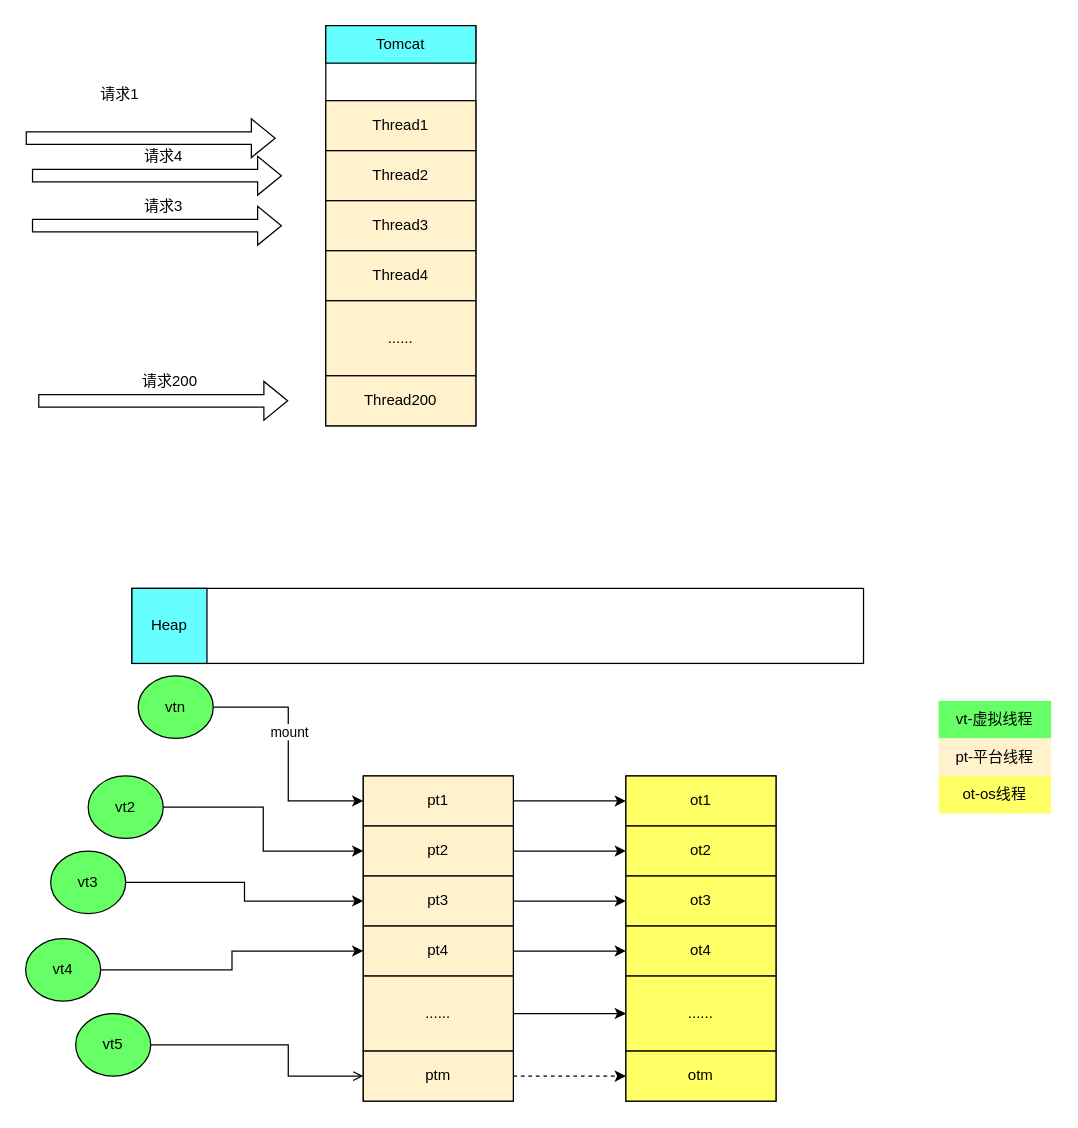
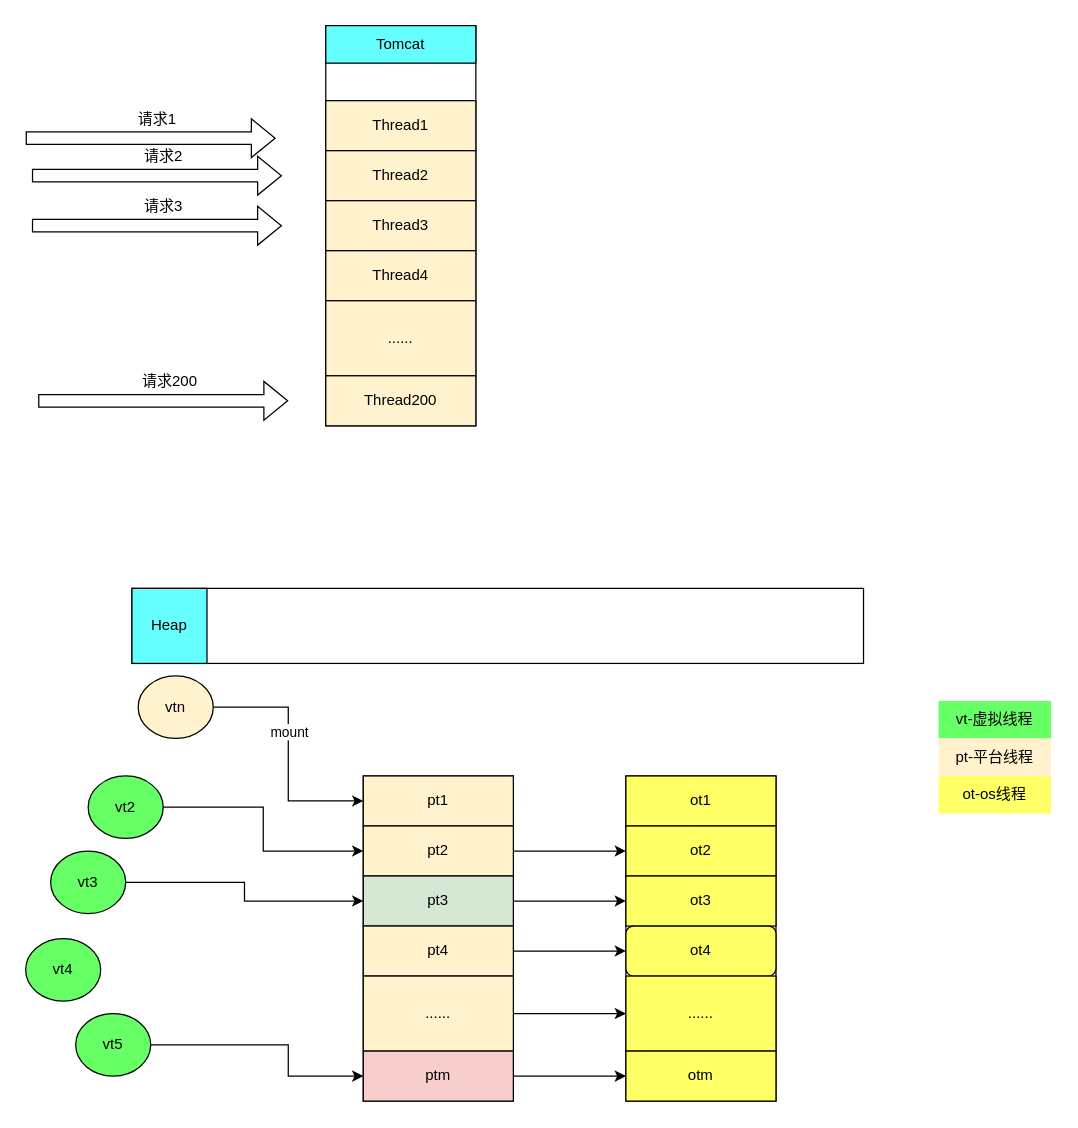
- <mxCell id="11" value="请求1" style="text;html=1;align=center;verticalAlign=middle;resizable=0;points=[];autosize=1;strokeColor=none;fillColor=none;" vertex="1" parent="1"><mxGeometry x="70" y="60" width="50" height="30" as="geometry" /></mxCell>
+ <mxCell id="11" value="请求1" style="text;html=1;align=center;verticalAlign=middle;resizable=0;points=[];autosize=1;strokeColor=none;fillColor=none;" vertex="1" parent="1"><mxGeometry x="100" y="80" width="50" height="30" as="geometry" /></mxCell>
- <mxCell id="13" value="请求4" style="text;html=1;align=center;verticalAlign=middle;resizable=0;points=[];autosize=1;strokeColor=none;fillColor=none;" vertex="1" parent="1"><mxGeometry x="105" y="110" width="50" height="30" as="geometry" /></mxCell>
+ <mxCell id="13" value="请求2" style="text;html=1;align=center;verticalAlign=middle;resizable=0;points=[];autosize=1;strokeColor=none;fillColor=none;" vertex="1" parent="1"><mxGeometry x="105" y="110" width="50" height="30" as="geometry" /></mxCell>
- <mxCell id="43" value="vtn" style="ellipse;whiteSpace=wrap;html=1;fillColor=#66FF66;" vertex="1" parent="1"><mxGeometry x="110" y="540" width="60" height="50" as="geometry" /></mxCell>
+ <mxCell id="43" value="vtn" style="ellipse;whiteSpace=wrap;html=1;fillColor=#fff2cc;" vertex="1" parent="1"><mxGeometry x="110" y="540" width="60" height="50" as="geometry" /></mxCell>
- <mxCell id="19" style="edgeStyle=orthogonalEdgeStyle;rounded=0;orthogonalLoop=1;jettySize=auto;html=1;exitX=1;exitY=0.5;exitDx=0;exitDy=0;entryX=0;entryY=0.5;entryDx=0;entryDy=0;" edge="1" parent="1" source="20" target="45"><mxGeometry relative="1" as="geometry" /></mxCell>
- <mxCell id="24" value="pt3" style="rounded=0;whiteSpace=wrap;html=1;fillColor=#FFF2CC;" vertex="1" parent="1"><mxGeometry x="290" y="700" width="120" height="40" as="geometry" /></mxCell>
+ <mxCell id="24" value="pt3" style="rounded=0;whiteSpace=wrap;html=1;fillColor=#d5e8d4;" vertex="1" parent="1"><mxGeometry x="290" y="700" width="120" height="40" as="geometry" /></mxCell>
- <mxCell id="48" value="ot4" style="rounded=0;whiteSpace=wrap;html=1;fillColor=#FFFF66;" vertex="1" parent="1"><mxGeometry x="500" y="740" width="120" height="40" as="geometry" /></mxCell>
+ <mxCell id="48" value="ot4" style="whiteSpace=wrap;html=1;fillColor=#FFFF66;rounded=1;" vertex="1" parent="1"><mxGeometry x="500" y="740" width="120" height="40" as="geometry" /></mxCell>
- <mxCell id="37" style="edgeStyle=orthogonalEdgeStyle;rounded=0;orthogonalLoop=1;jettySize=auto;html=1;exitX=1;exitY=0.5;exitDx=0;exitDy=0;entryX=0;entryY=0.5;entryDx=0;entryDy=0;" edge="1" parent="1" source="38" target="26"><mxGeometry relative="1" as="geometry" /></mxCell>
- <mxCell id="39" style="edgeStyle=orthogonalEdgeStyle;rounded=0;orthogonalLoop=1;jettySize=auto;html=1;exitX=1;exitY=0.5;exitDx=0;exitDy=0;entryX=0;entryY=0.5;entryDx=0;entryDy=0;endArrow=open;" edge="1" parent="1" source="40" target="30"><mxGeometry relative="1" as="geometry"><Array as="points"><mxPoint x="230" y="835" /><mxPoint x="230" y="860" /></Array></mxGeometry></mxCell>
+ <mxCell id="39" style="edgeStyle=orthogonalEdgeStyle;rounded=0;orthogonalLoop=1;jettySize=auto;html=1;exitX=1;exitY=0.5;exitDx=0;exitDy=0;entryX=0;entryY=0.5;entryDx=0;entryDy=0;" edge="1" parent="1" source="40" target="30"><mxGeometry relative="1" as="geometry"><Array as="points"><mxPoint x="230" y="835" /><mxPoint x="230" y="860" /></Array></mxGeometry></mxCell>
- <mxCell id="30" value="ptm" style="rounded=0;whiteSpace=wrap;html=1;fillColor=#FFF2CC;" vertex="1" parent="1"><mxGeometry x="290" y="840" width="120" height="40" as="geometry" /></mxCell>
+ <mxCell id="30" value="ptm" style="rounded=0;whiteSpace=wrap;html=1;fillColor=#f8cecc;" vertex="1" parent="1"><mxGeometry x="290" y="840" width="120" height="40" as="geometry" /></mxCell>
- <mxCell id="29" style="edgeStyle=orthogonalEdgeStyle;rounded=0;orthogonalLoop=1;jettySize=auto;html=1;exitX=1;exitY=0.5;exitDx=0;exitDy=0;entryX=0;entryY=0.5;entryDx=0;entryDy=0;dashed=1;" edge="1" parent="1" source="30" target="50"><mxGeometry relative="1" as="geometry" /></mxCell>
+ <mxCell id="29" style="edgeStyle=orthogonalEdgeStyle;rounded=0;orthogonalLoop=1;jettySize=auto;html=1;exitX=1;exitY=0.5;exitDx=0;exitDy=0;entryX=0;entryY=0.5;entryDx=0;entryDy=0;" edge="1" parent="1" source="30" target="50"><mxGeometry relative="1" as="geometry" /></mxCell>
